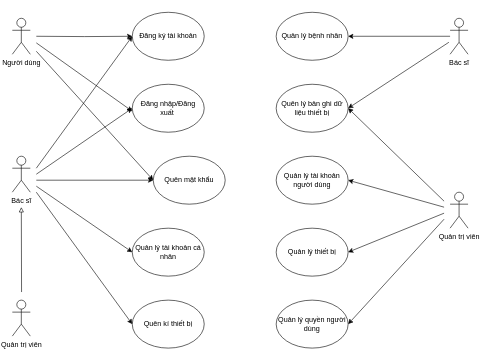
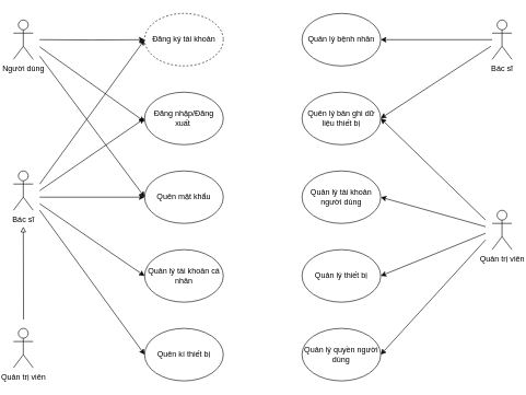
- <mxCell id="3" value="Đăng ký tài khoản" style="ellipse;whiteSpace=wrap;html=1;" vertex="1" parent="1"><mxGeometry x="220" y="20" width="120" height="80" as="geometry" /></mxCell>
+ <mxCell id="3" value="Đăng ký tài khoản" style="ellipse;whiteSpace=wrap;html=1;dashed=1;" vertex="1" parent="1"><mxGeometry x="220" y="20" width="120" height="80" as="geometry" /></mxCell>
- <mxCell id="5" value="Quên mật khẩu" style="ellipse;whiteSpace=wrap;html=1;" vertex="1" parent="1"><mxGeometry x="255" y="260" width="120" height="80" as="geometry" /></mxCell>
+ <mxCell id="5" value="Quên mật khẩu" style="ellipse;whiteSpace=wrap;html=1;" vertex="1" parent="1"><mxGeometry x="220" y="260" width="120" height="80" as="geometry" /></mxCell>
